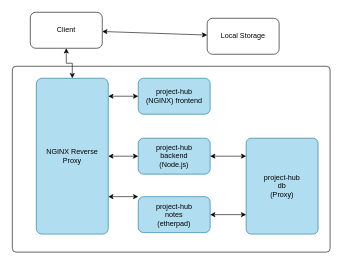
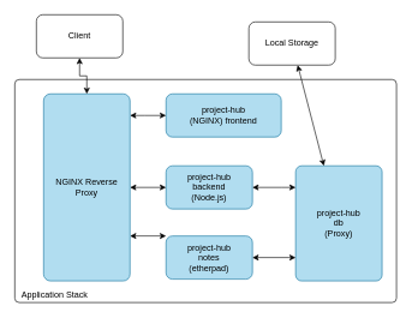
- <mxCell id="15" value="" style="endArrow=classic;startArrow=classic;html=1;" edge="1" parent="1" source="9" target="7"><mxGeometry width="50" height="50" relative="1" as="geometry"><mxPoint x="299.76" y="290.476" as="sourcePoint" /><mxPoint x="468.76" y="327.024" as="targetPoint" /></mxGeometry></mxCell>
+ <mxCell id="15" value="" style="endArrow=classic;startArrow=classic;html=1;" edge="1" parent="1" source="9" target="6"><mxGeometry width="50" height="50" relative="1" as="geometry"><mxPoint x="299.76" y="290.476" as="sourcePoint" /><mxPoint x="468.76" y="327.024" as="targetPoint" /></mxGeometry></mxCell>
- <mxCell id="3" value="project-hub&lt;br&gt;(NGINX) frontend" style="rounded=1;whiteSpace=wrap;html=1;fillColor=#b1ddf0;strokeColor=#10739e;" parent="1" vertex="1"><mxGeometry x="230" y="130" width="120" height="60" as="geometry" /></mxCell>
+ <mxCell id="3" value="project-hub&lt;br&gt;(NGINX) frontend" style="rounded=1;whiteSpace=wrap;html=1;fillColor=#b1ddf0;strokeColor=#10739e;" parent="1" vertex="1"><mxGeometry x="230" y="130" width="160" height="60" as="geometry" /></mxCell>
+ <mxCell id="8" value="Application Stack" style="text;html=1;align=center;verticalAlign=middle;resizable=0;points=[];autosize=1;" parent="1" vertex="1"><mxGeometry x="20" y="400" width="110" height="20" as="geometry" /></mxCell>
